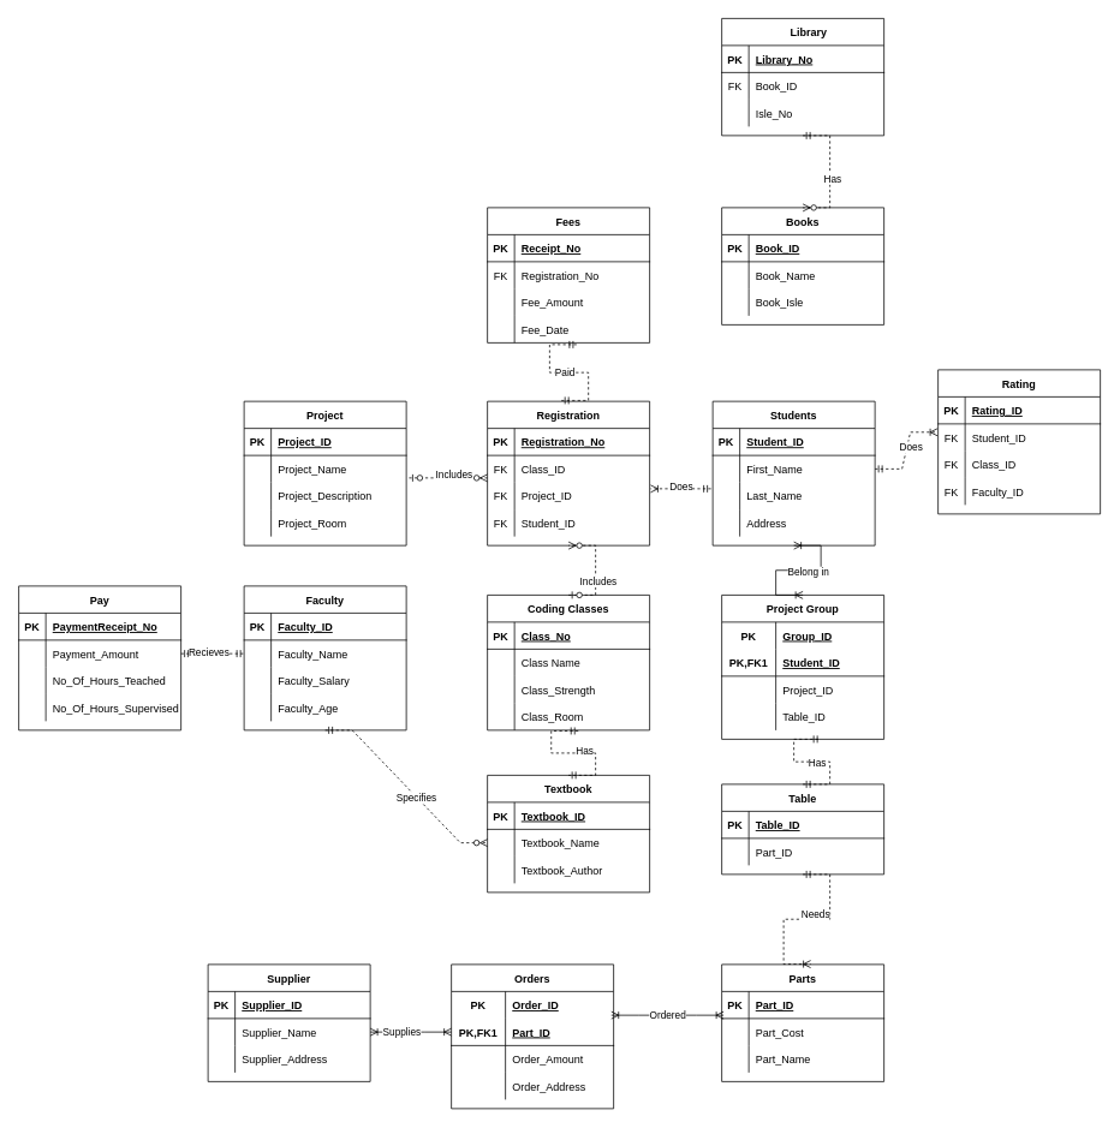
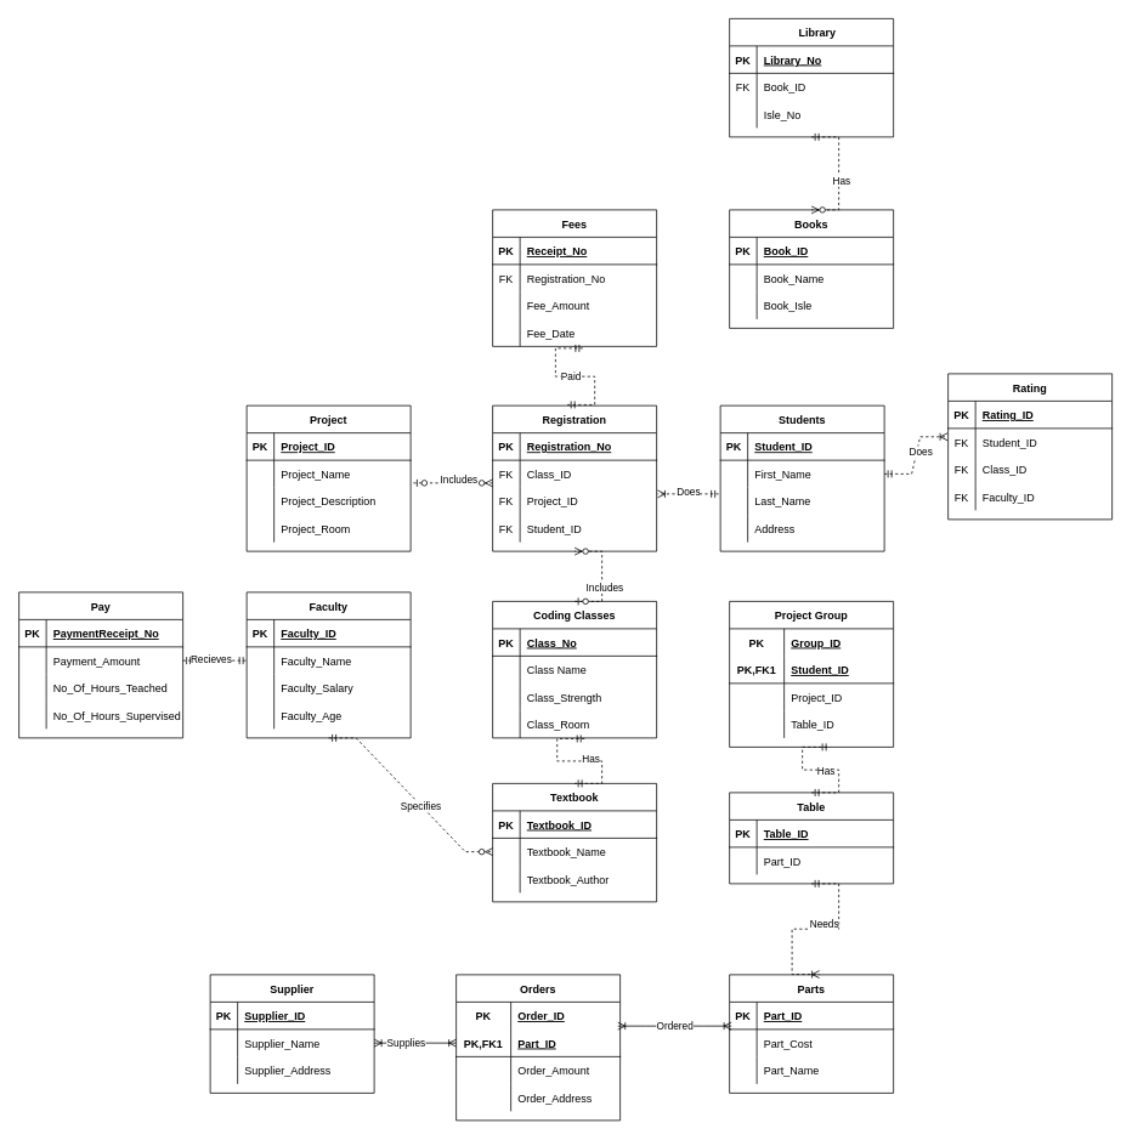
- <mxCell id="184" value="" style="edgeStyle=entityRelationEdgeStyle;fontSize=12;html=1;endArrow=ERoneToMany;startArrow=ERoneToMany;rounded=0;exitX=0.5;exitY=0;exitDx=0;exitDy=0;entryX=0.5;entryY=1;entryDx=0;entryDy=0;" edge="1" parent="1" source="139" target="15"><mxGeometry width="100" height="100" relative="1" as="geometry"><mxPoint x="1000" y="630" as="sourcePoint" /><mxPoint x="1100" y="530" as="targetPoint" /></mxGeometry></mxCell>
- <mxCell id="185" value="Belong in" style="edgeLabel;html=1;align=center;verticalAlign=middle;resizable=0;points=[];" vertex="1" connectable="0" parent="184"><mxGeometry x="0.125" y="-2" relative="1" as="geometry"><mxPoint as="offset" /></mxGeometry></mxCell>
